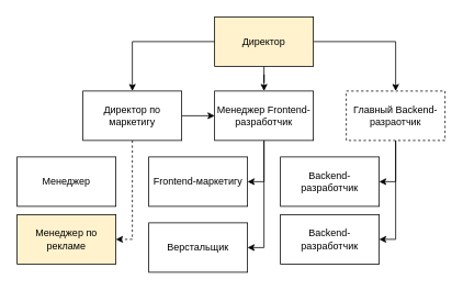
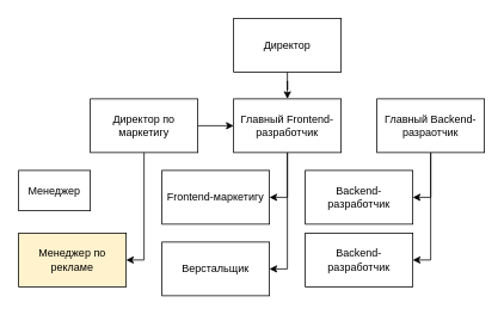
- <mxCell id="5" value="Директор" style="rounded=0;whiteSpace=wrap;html=1;fillColor=#fff2cc;" vertex="1" parent="1"><mxGeometry x="260" y="20" width="120" height="60" as="geometry" /></mxCell>
+ <mxCell id="5" value="Директор" style="rounded=0;whiteSpace=wrap;html=1;" vertex="1" parent="1"><mxGeometry x="260" y="20" width="120" height="60" as="geometry" /></mxCell>
- <mxCell id="2" style="edgeStyle=orthogonalEdgeStyle;rounded=0;orthogonalLoop=1;jettySize=auto;html=1;entryX=0.5;entryY=0;entryDx=0;entryDy=0;" edge="1" parent="1" source="5" target="8"><mxGeometry relative="1" as="geometry" /></mxCell>
- <mxCell id="4" style="edgeStyle=orthogonalEdgeStyle;rounded=0;orthogonalLoop=1;jettySize=auto;html=1;entryX=0.5;entryY=0;entryDx=0;entryDy=0;" edge="1" parent="1" source="5" target="14"><mxGeometry relative="1" as="geometry" /></mxCell>
- <mxCell id="11" value="Менеджер Frontend-разработчик" style="rounded=0;whiteSpace=wrap;html=1;" vertex="1" parent="1"><mxGeometry x="260" y="110" width="120" height="60" as="geometry" /></mxCell>
+ <mxCell id="11" value="Главный Frontend-разработчик" style="rounded=0;whiteSpace=wrap;html=1;" vertex="1" parent="1"><mxGeometry x="260" y="110" width="120" height="60" as="geometry" /></mxCell>
- <mxCell id="14" value="Главный Backend-разраотчик" style="rounded=0;whiteSpace=wrap;html=1;dashed=1;" vertex="1" parent="1"><mxGeometry x="420" y="110" width="120" height="60" as="geometry" /></mxCell>
+ <mxCell id="14" value="Главный Backend-разраотчик" style="rounded=0;whiteSpace=wrap;html=1;" vertex="1" parent="1"><mxGeometry x="420" y="110" width="120" height="60" as="geometry" /></mxCell>
- <mxCell id="15" value="Менеджер" style="rounded=0;whiteSpace=wrap;html=1;" vertex="1" parent="1"><mxGeometry x="20" y="190" width="120" height="60" as="geometry" /></mxCell>
+ <mxCell id="15" value="Менеджер" style="rounded=0;whiteSpace=wrap;html=1;" vertex="1" parent="1"><mxGeometry x="20" y="190" width="80" height="45" as="geometry" /></mxCell>
- <mxCell id="7" style="edgeStyle=orthogonalEdgeStyle;rounded=0;orthogonalLoop=1;jettySize=auto;html=1;entryX=1;entryY=0.5;entryDx=0;entryDy=0;dashed=1;" edge="1" parent="1" source="8" target="16"><mxGeometry relative="1" as="geometry" /></mxCell>
+ <mxCell id="7" style="edgeStyle=orthogonalEdgeStyle;rounded=0;orthogonalLoop=1;jettySize=auto;html=1;entryX=1;entryY=0.5;entryDx=0;entryDy=0;" edge="1" parent="1" source="8" target="16"><mxGeometry relative="1" as="geometry" /></mxCell>
